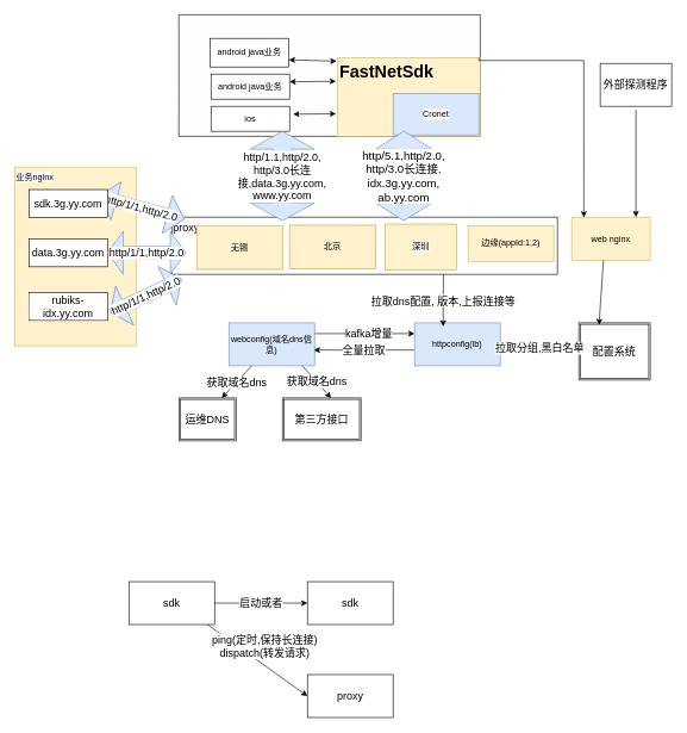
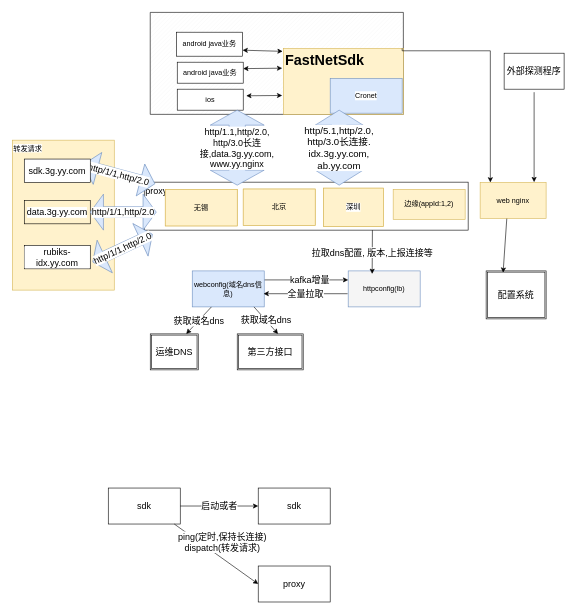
- <mxCell id="14" value="http/1.1,http/2.0,&lt;br&gt;http/3.0长连接,data.3g.yy.com,&lt;br&gt;www.yy.com" style="shape=doubleArrow;direction=south;whiteSpace=wrap;html=1;labelBackgroundColor=#FFFFFF;fontSize=15;fillColor=#dae8fc;strokeColor=#6c8ebf;" vertex="1" parent="1"><mxGeometry x="350" y="183" width="90" height="125" as="geometry" /></mxCell>
+ <mxCell id="14" value="http/1.1,http/2.0,&lt;br&gt;http/3.0长连接,data.3g.yy.com,&lt;br&gt;www.yy.nginx" style="shape=doubleArrow;direction=south;whiteSpace=wrap;html=1;labelBackgroundColor=#FFFFFF;fontSize=15;fillColor=#dae8fc;strokeColor=#6c8ebf;" vertex="1" parent="1"><mxGeometry x="350" y="183" width="90" height="125" as="geometry" /></mxCell>
- <mxCell id="3" value="业务nginx" style="rounded=0;whiteSpace=wrap;html=1;labelBackgroundColor=default;fontSize=12;align=left;verticalAlign=top;fillColor=#fff2cc;strokeColor=#d6b656;" vertex="1" parent="1"><mxGeometry x="20" y="233" width="170" height="250" as="geometry" /></mxCell>
+ <mxCell id="3" value="转发请求" style="rounded=0;whiteSpace=wrap;html=1;labelBackgroundColor=default;fontSize=12;align=left;verticalAlign=top;fillColor=#fff2cc;strokeColor=#d6b656;" vertex="1" parent="1"><mxGeometry x="20" y="233" width="170" height="250" as="geometry" /></mxCell>
- <mxCell id="22" value="data.3g.yy.com" style="rounded=0;whiteSpace=wrap;html=1;labelBackgroundColor=#FFFFFF;fontSize=15;" vertex="1" parent="1"><mxGeometry x="40" y="333.5" width="110" height="39" as="geometry" /></mxCell>
+ <mxCell id="22" value="data.3g.yy.com" style="rounded=0;whiteSpace=wrap;html=1;labelBackgroundColor=#FFFFFF;fontSize=15;fillColor=#fff2cc;" vertex="1" parent="1"><mxGeometry x="40" y="333.5" width="110" height="39" as="geometry" /></mxCell>
- <mxCell id="16" value="httpconfig(lb)" style="rounded=0;whiteSpace=wrap;html=1;fillColor=#dae8fc;strokeColor=#6c8ebf;" vertex="1" parent="1"><mxGeometry x="580" y="451" width="120" height="60" as="geometry" /></mxCell>
+ <mxCell id="16" value="httpconfig(lb)" style="rounded=0;whiteSpace=wrap;html=1;fillColor=#f5f5f5;strokeColor=#6c8ebf;" vertex="1" parent="1"><mxGeometry x="580" y="451" width="120" height="60" as="geometry" /></mxCell>
- <mxCell id="38" value="拉取分组,黑白名单" style="endArrow=classic;html=1;rounded=0;fontSize=15;exitX=1;exitY=0.5;exitDx=0;exitDy=0;entryX=0;entryY=0.5;entryDx=0;entryDy=0;" edge="1" parent="1" source="16" target="37"><mxGeometry width="50" height="50" relative="1" as="geometry"><mxPoint x="720" y="516" as="sourcePoint" /><mxPoint x="740" y="506" as="targetPoint" /></mxGeometry></mxCell>
